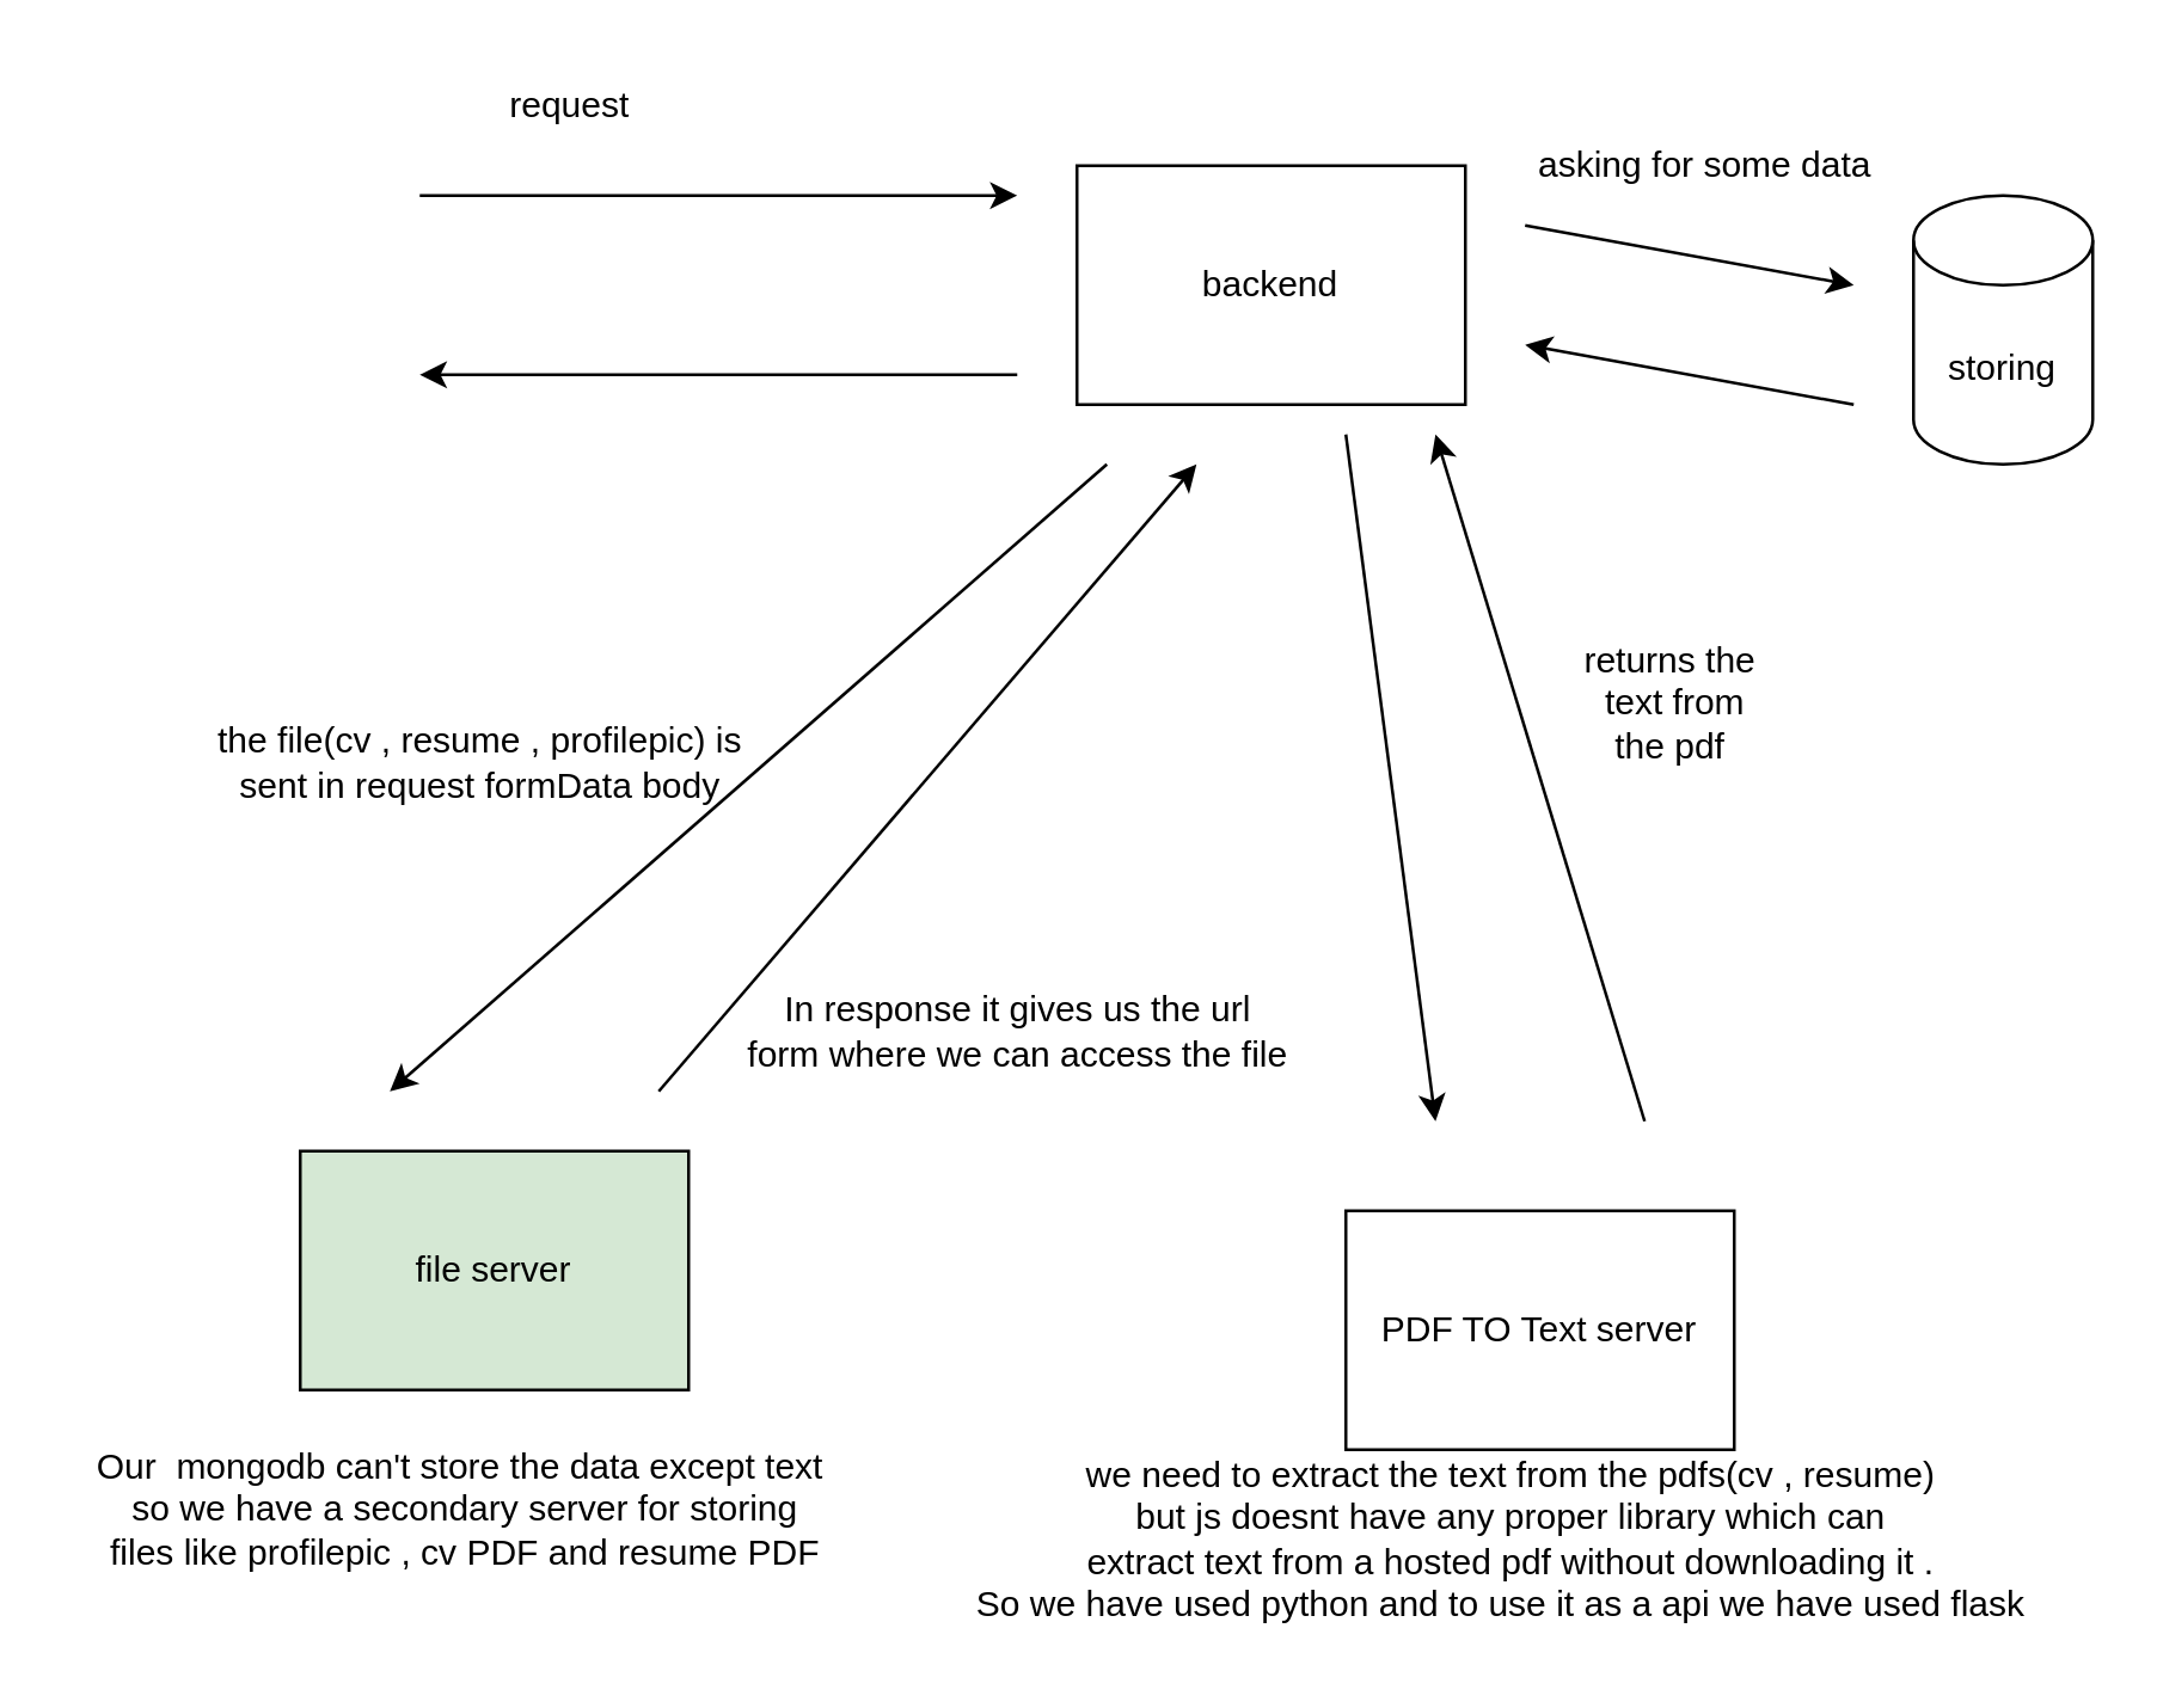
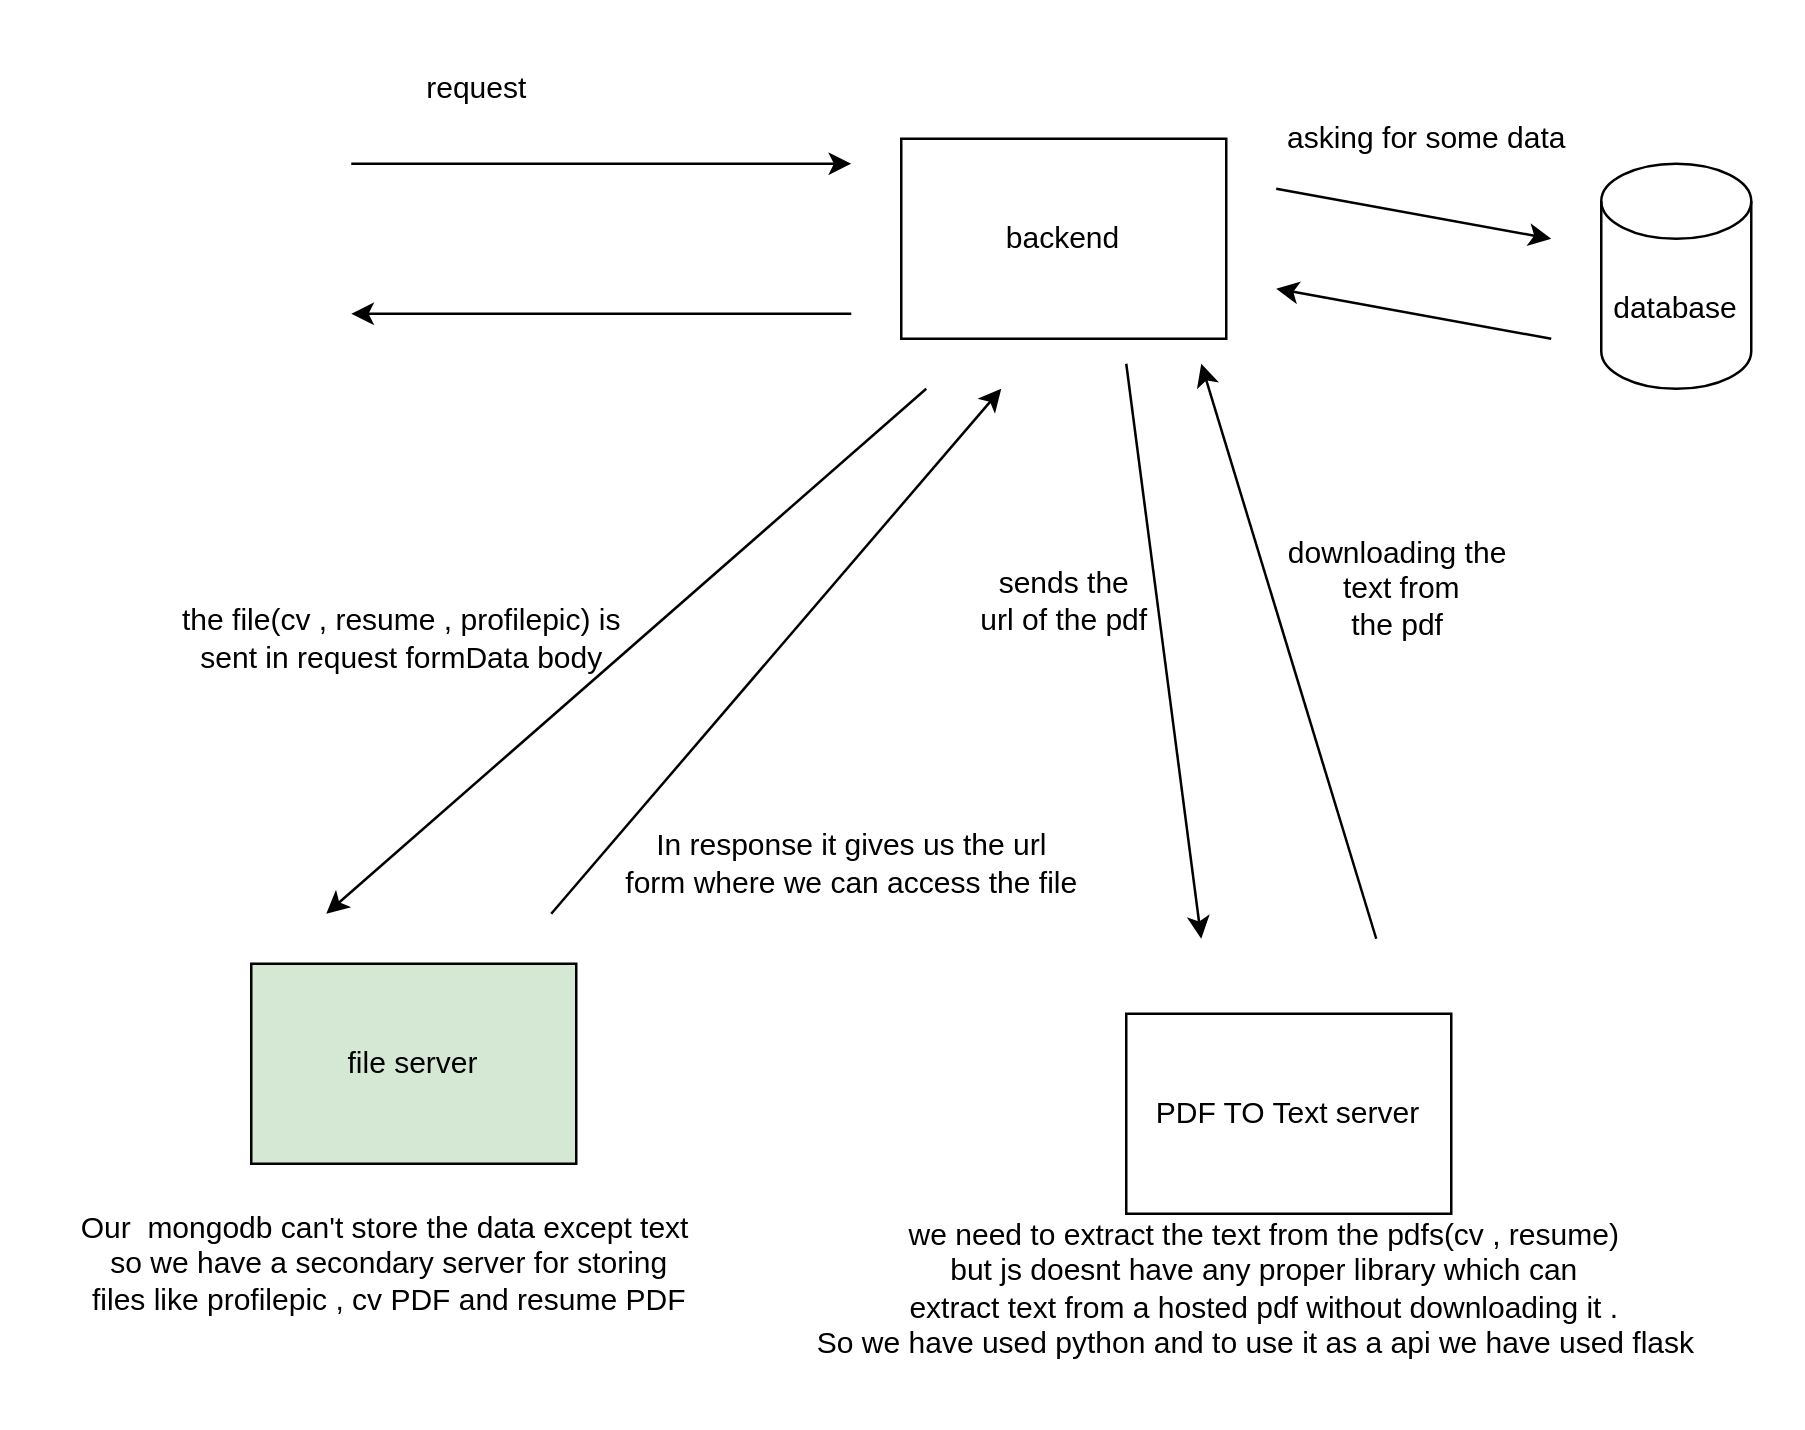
- <mxCell id="5" value="storing" style="shape=cylinder3;whiteSpace=wrap;html=1;boundedLbl=1;backgroundOutline=1;size=15;" vertex="1" parent="1"><mxGeometry x="640" y="65" width="60" height="90" as="geometry" /></mxCell>
+ <mxCell id="5" value="database" style="shape=cylinder3;whiteSpace=wrap;html=1;boundedLbl=1;backgroundOutline=1;size=15;" vertex="1" parent="1"><mxGeometry x="640" y="65" width="60" height="90" as="geometry" /></mxCell>
- <mxCell id="19" value="returns the&amp;nbsp;&lt;br&gt;text from &lt;br&gt;the pdf&amp;nbsp;" style="text;html=1;align=center;verticalAlign=middle;resizable=0;points=[];autosize=1;strokeColor=none;fillColor=none;" vertex="1" parent="1"><mxGeometry x="520" y="205" width="80" height="60" as="geometry" /></mxCell>
+ <mxCell id="19" value="downloading the&amp;nbsp;&lt;br&gt;text from &lt;br&gt;the pdf&amp;nbsp;" style="text;html=1;align=center;verticalAlign=middle;resizable=0;points=[];autosize=1;strokeColor=none;fillColor=none;" vertex="1" parent="1"><mxGeometry x="520" y="205" width="80" height="60" as="geometry" /></mxCell>
+ <mxCell id="17" value="sends the &lt;br&gt;url of the pdf" style="text;html=1;align=center;verticalAlign=middle;resizable=0;points=[];autosize=1;strokeColor=none;fillColor=none;" vertex="1" parent="1"><mxGeometry x="380" y="220" width="90" height="40" as="geometry" /></mxCell>
